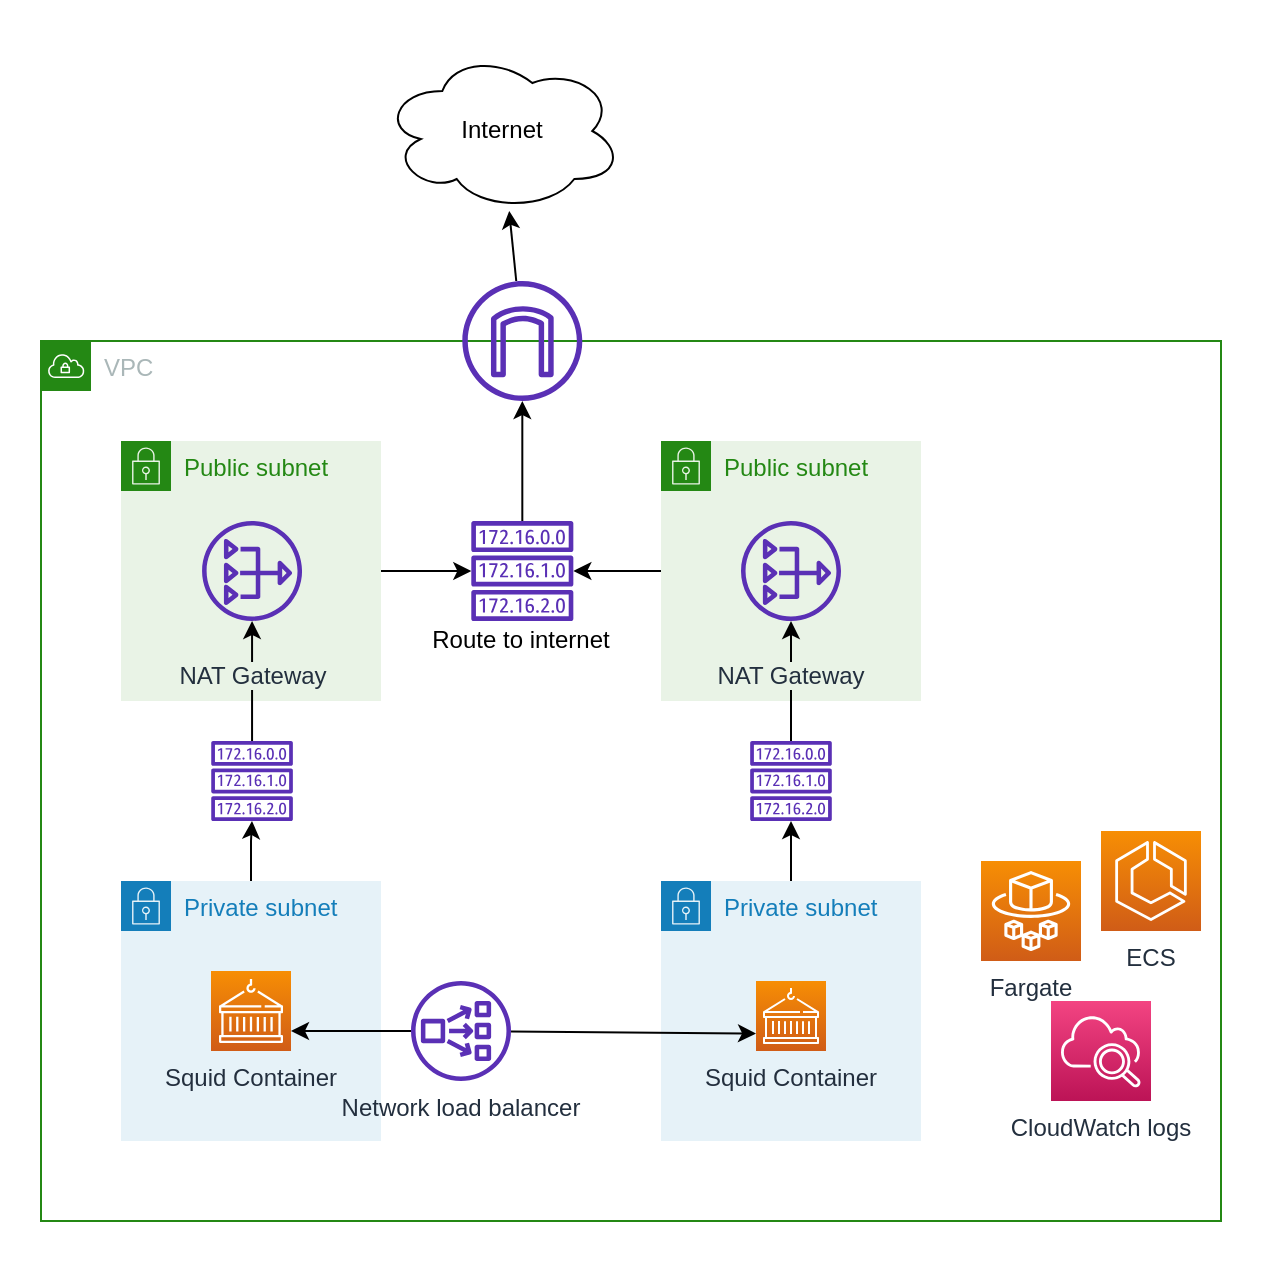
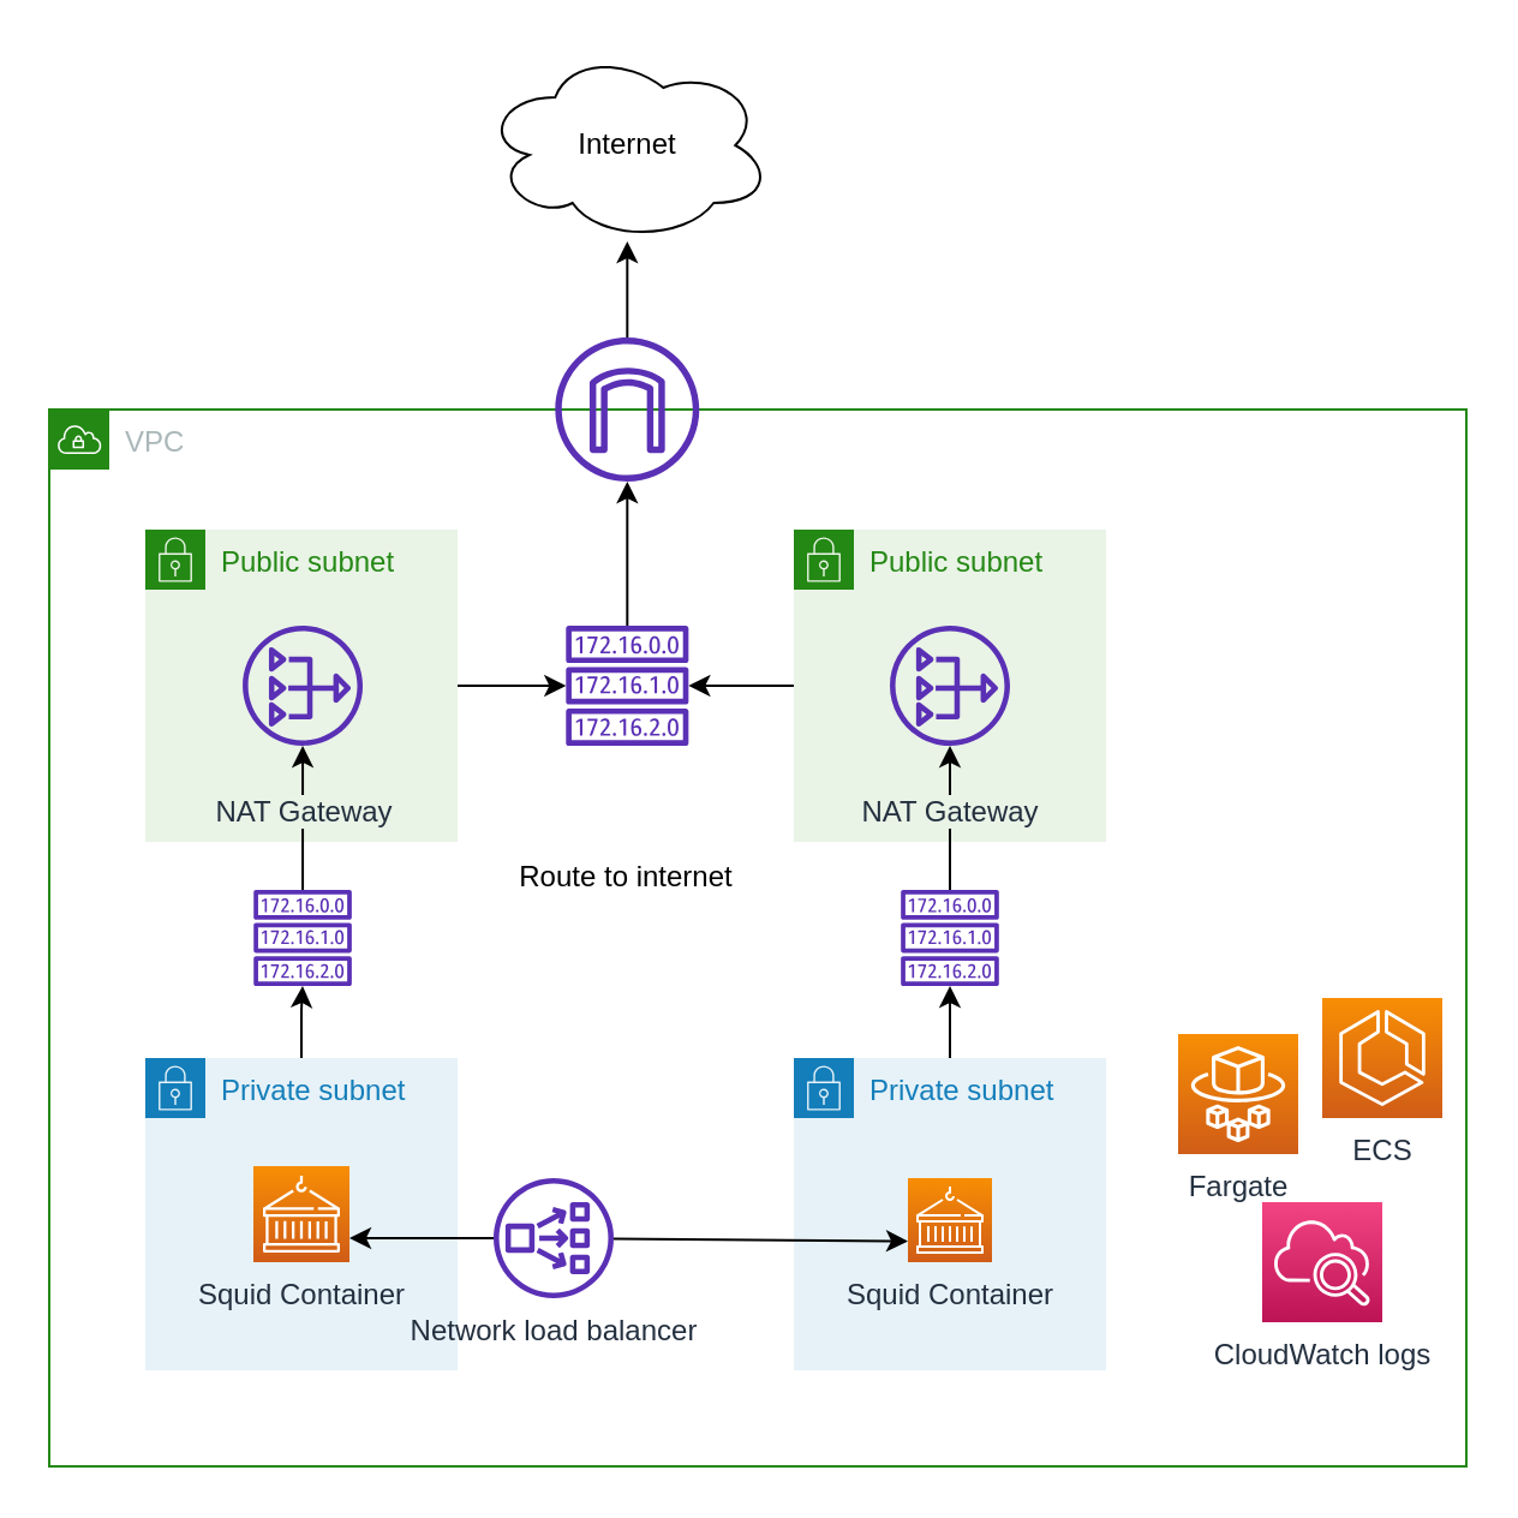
- <mxCell id="15" value="Internet" style="ellipse;shape=cloud;whiteSpace=wrap;html=1;" vertex="1" parent="1"><mxGeometry x="190.66" y="25" width="120" height="80" as="geometry" /></mxCell>
+ <mxCell id="15" value="Internet" style="ellipse;shape=cloud;whiteSpace=wrap;html=1;" vertex="1" parent="1"><mxGeometry x="200.66" y="20" width="120" height="80" as="geometry" /></mxCell>
- <mxCell id="30" value="Route to internet" style="text;html=1;align=center;verticalAlign=middle;resizable=0;points=[];autosize=1;" vertex="1" parent="1"><mxGeometry x="210" y="310" width="100" height="20" as="geometry" /></mxCell>
+ <mxCell id="30" value="Route to internet" style="text;html=1;align=center;verticalAlign=middle;resizable=0;points=[];autosize=1;" vertex="1" parent="1"><mxGeometry x="210" y="355" width="100" height="20" as="geometry" /></mxCell>
